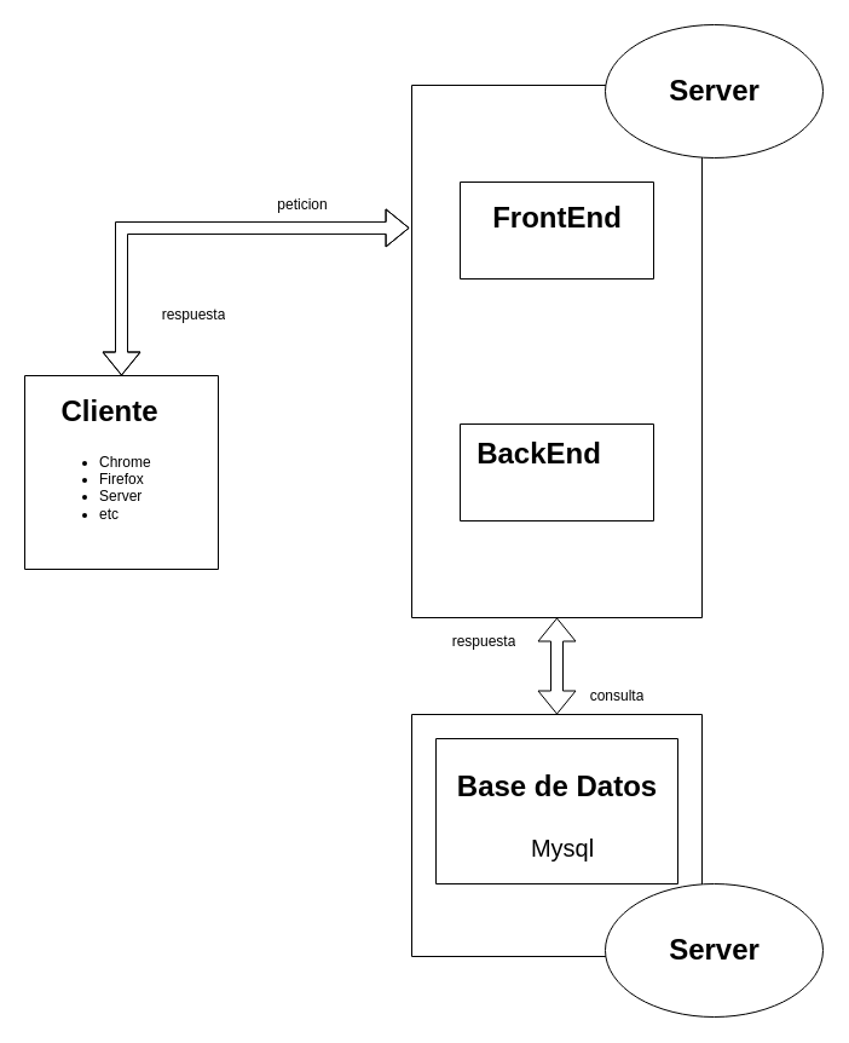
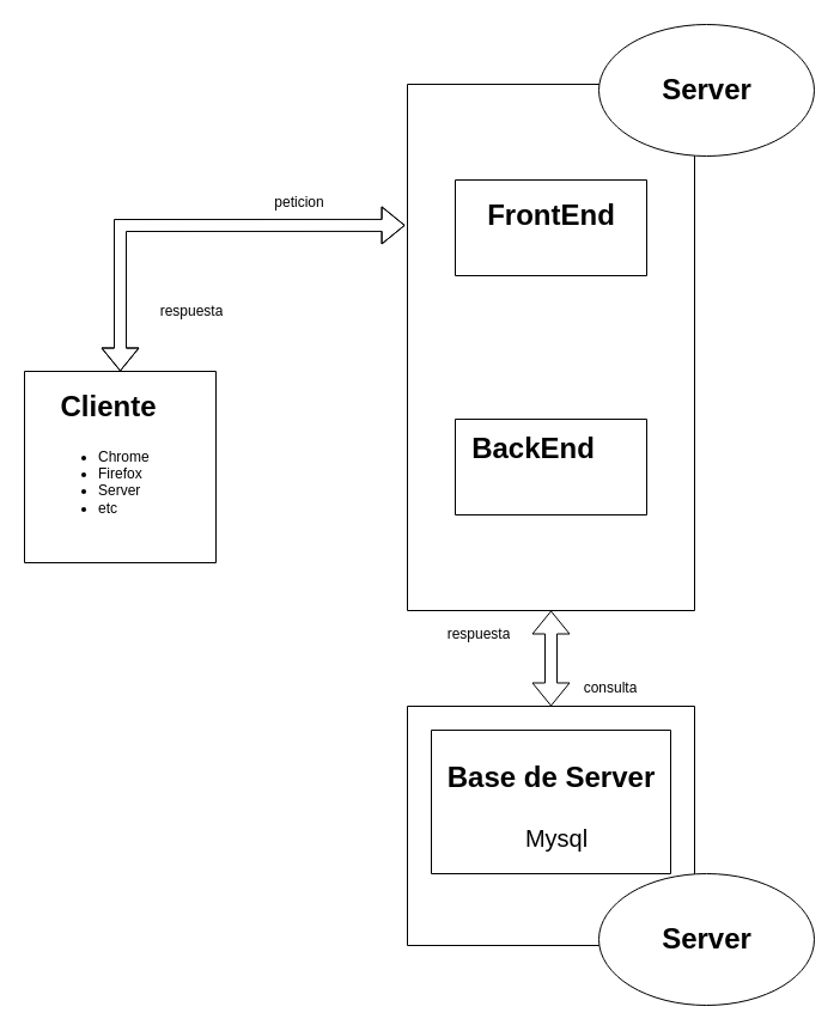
- <mxCell id="15" value="Base de Datos" style="text;strokeColor=none;fillColor=none;html=1;fontSize=24;fontStyle=1;verticalAlign=middle;align=center;" vertex="1" parent="14"><mxGeometry x="15" y="40" width="210" height="40" as="geometry" /></mxCell>
+ <mxCell id="15" value="Base de Server" style="text;strokeColor=none;fillColor=none;html=1;fontSize=24;fontStyle=1;verticalAlign=middle;align=center;" vertex="1" parent="14"><mxGeometry x="15" y="40" width="210" height="40" as="geometry" /></mxCell>
